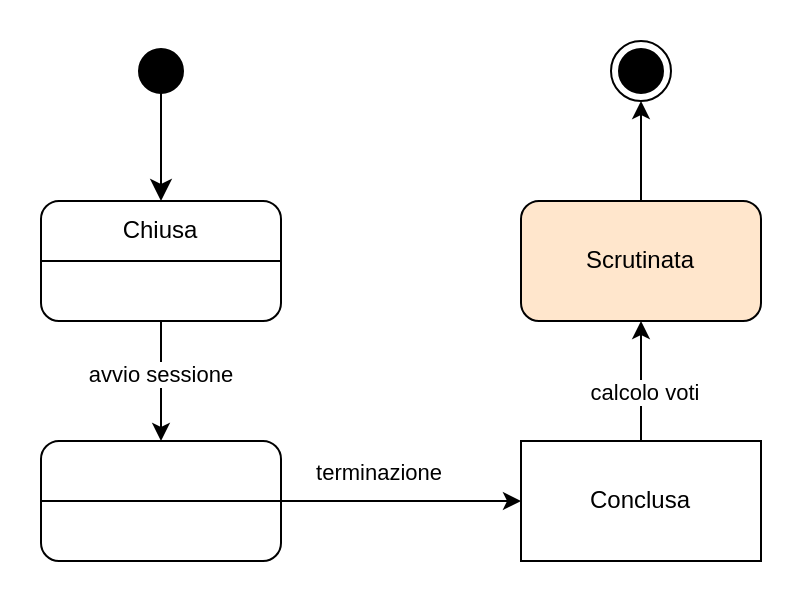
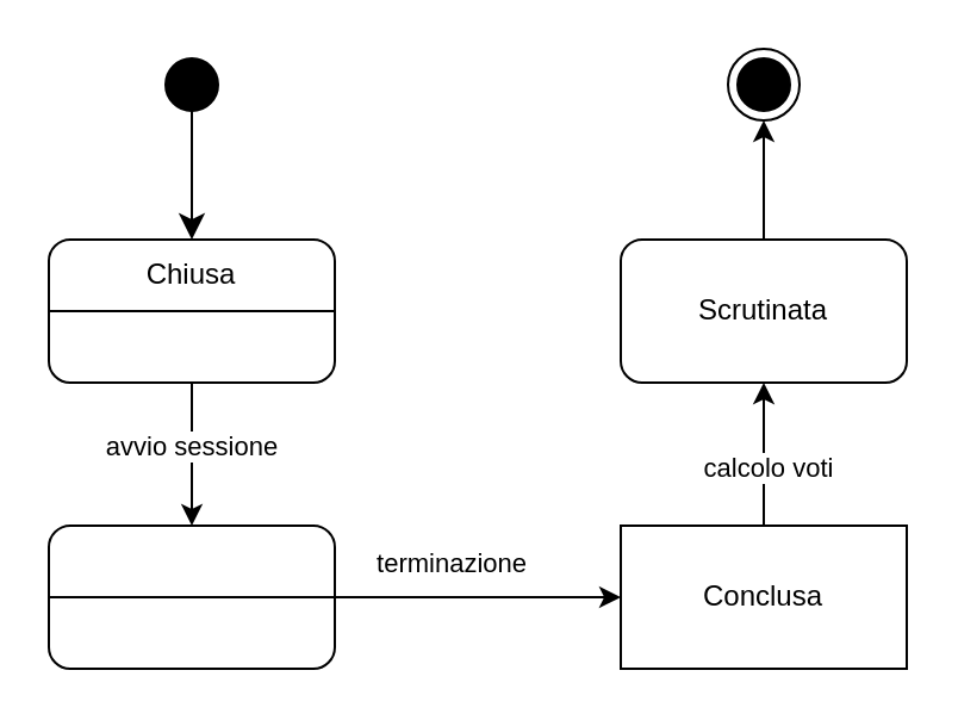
- <mxCell id="15" value="Scrutinata" style="rounded=1;whiteSpace=wrap;html=1;fillColor=#ffe6cc;" parent="1" vertex="1"><mxGeometry x="260" y="100" width="120" height="60" as="geometry" /></mxCell>
+ <mxCell id="15" value="Scrutinata" style="rounded=1;whiteSpace=wrap;html=1;" parent="1" vertex="1"><mxGeometry x="260" y="100" width="120" height="60" as="geometry" /></mxCell>
